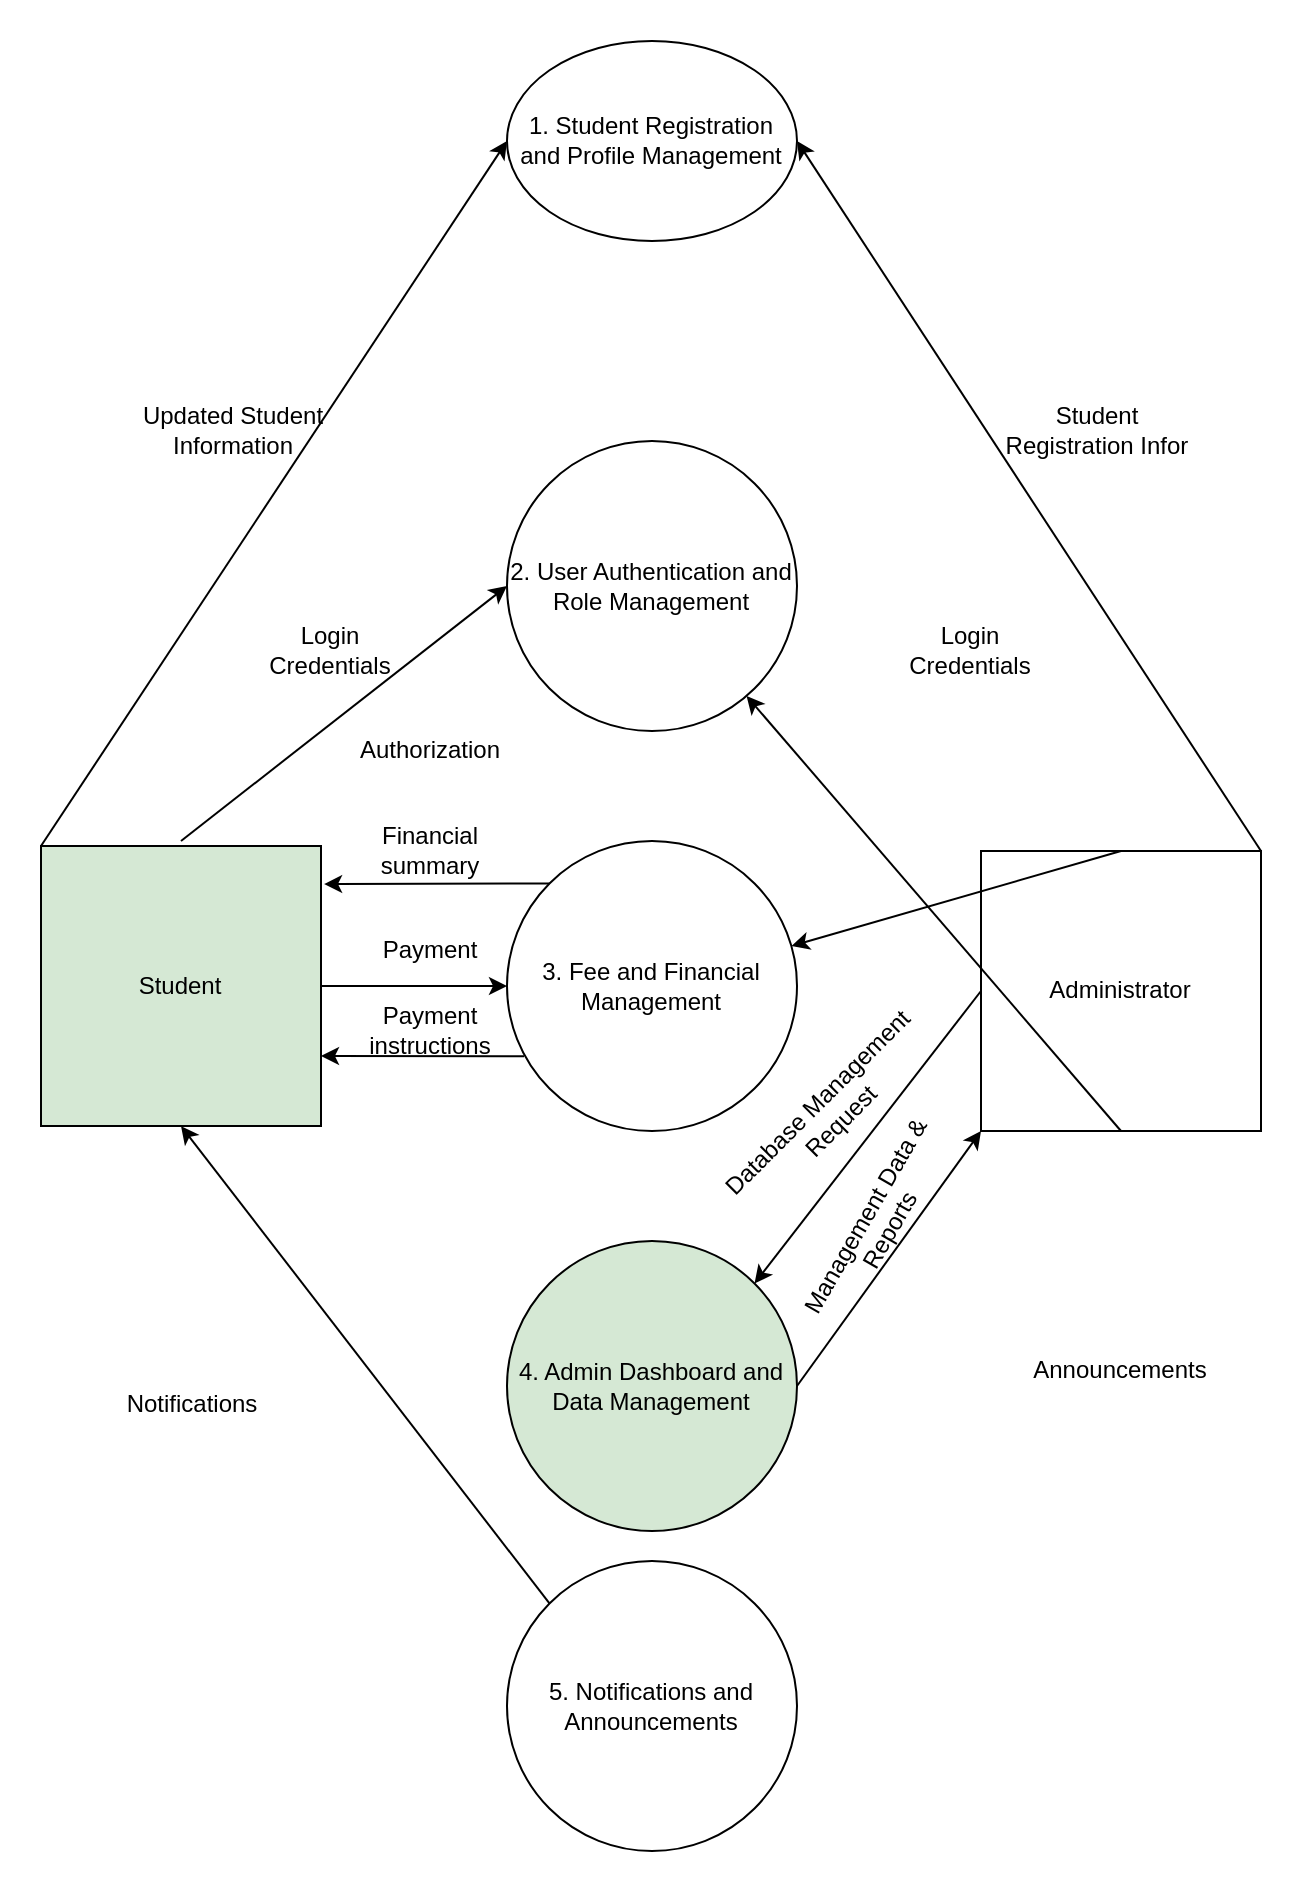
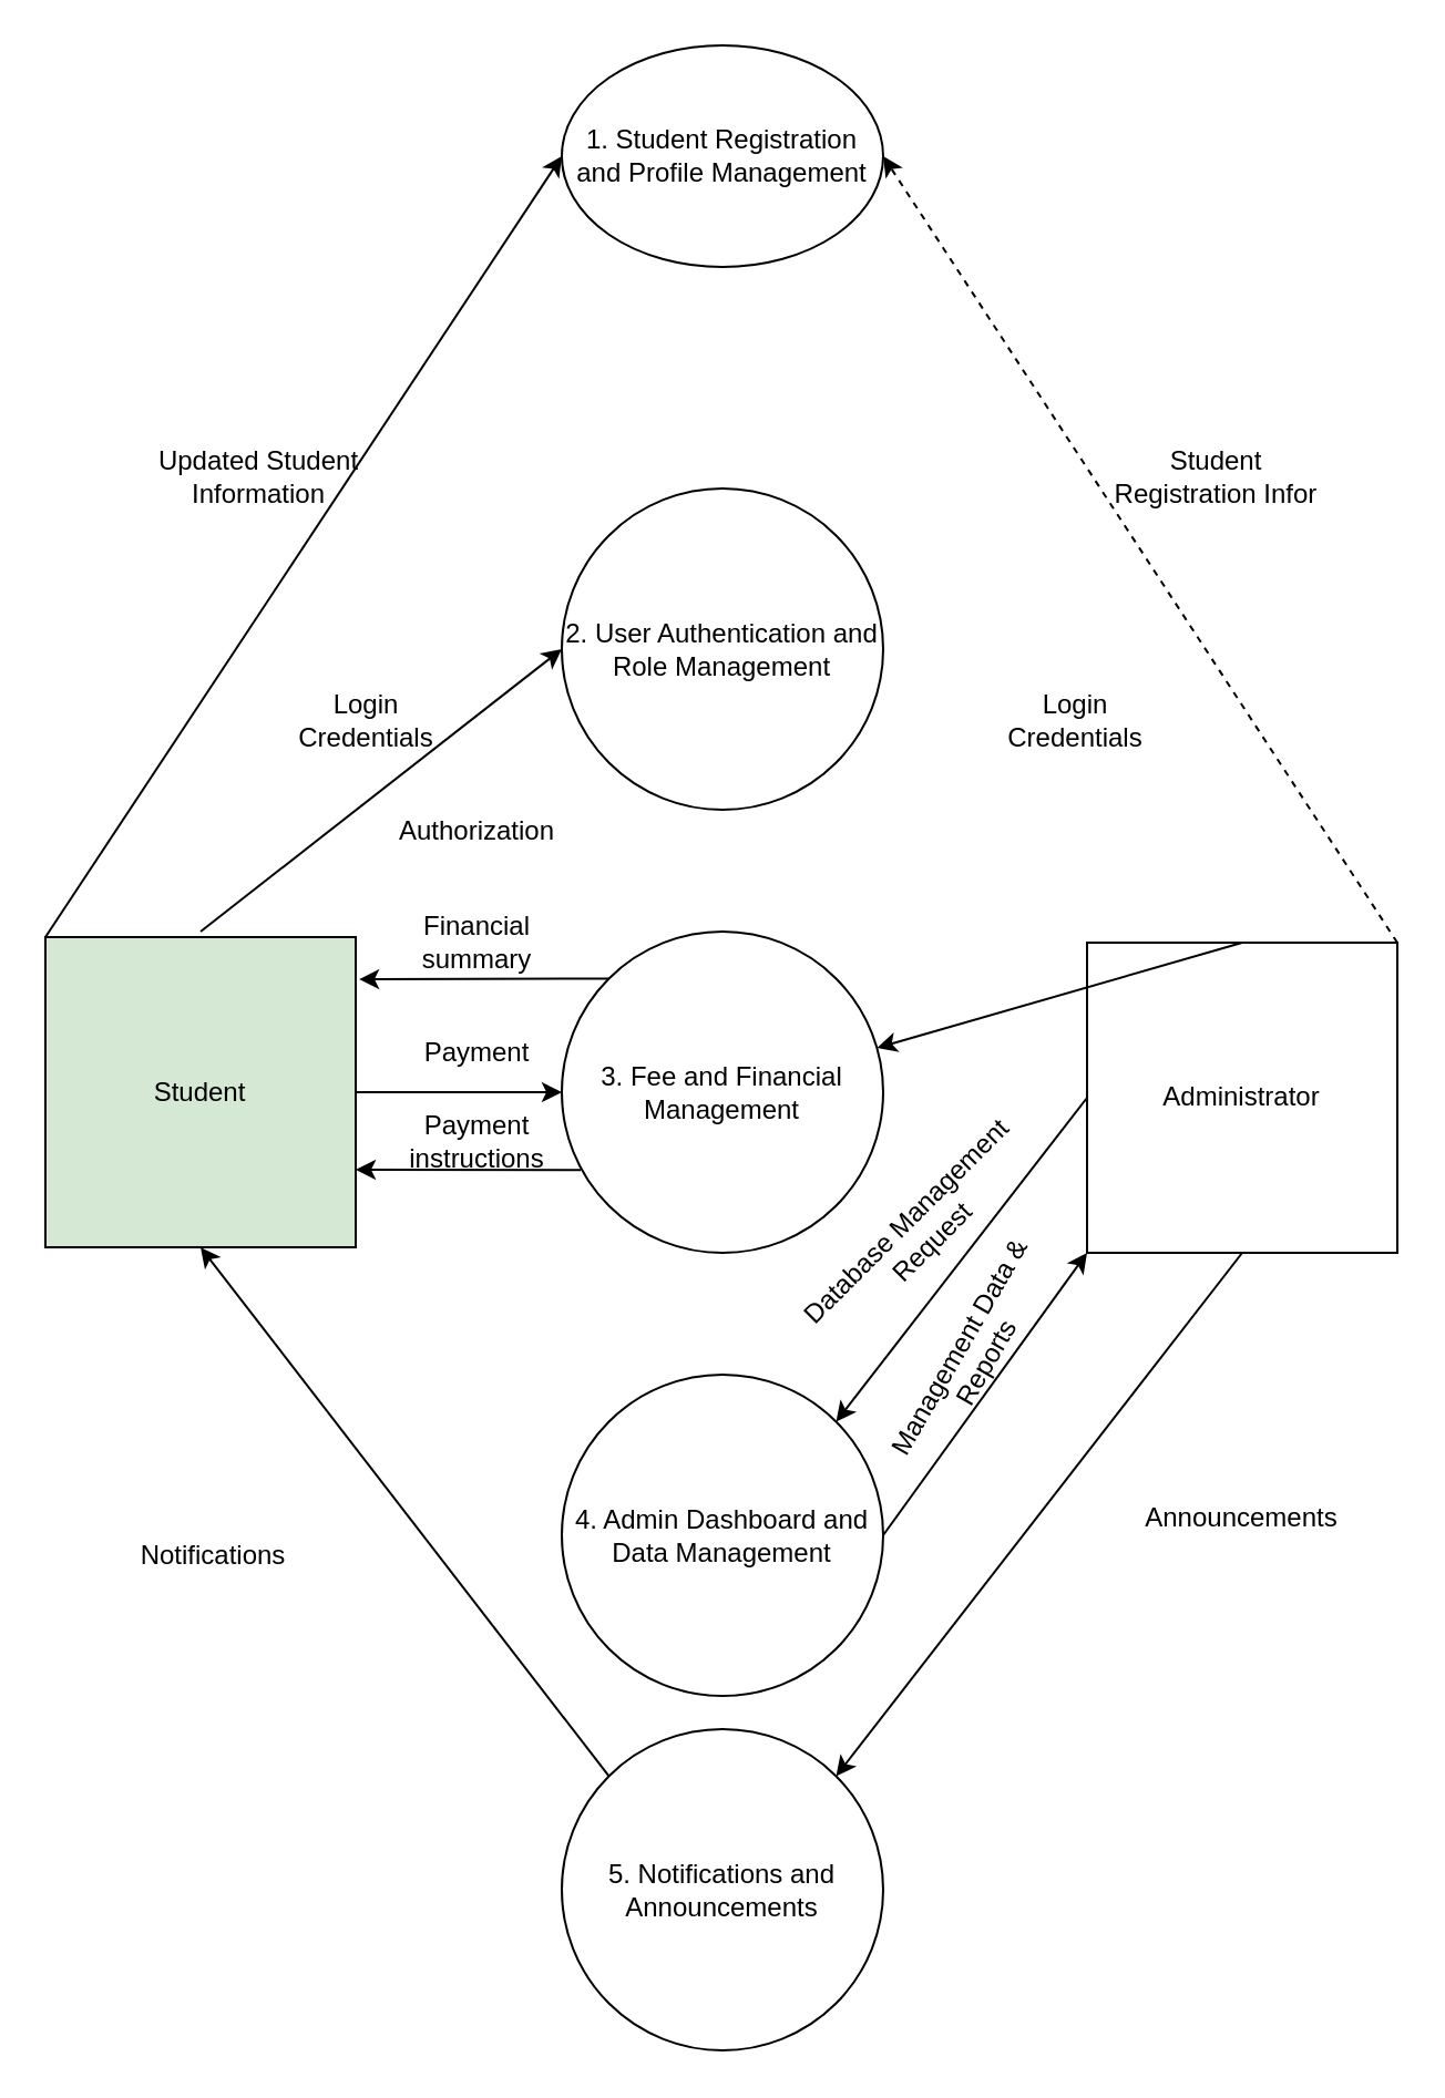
- <mxCell id="25" value="" style="endArrow=classic;html=1;rounded=0;entryX=1;entryY=0.5;entryDx=0;entryDy=0;exitX=1;exitY=0;exitDx=0;exitDy=0;" edge="1" parent="1" source="8" target="2"><mxGeometry width="50" height="50" relative="1" as="geometry"><mxPoint x="495" y="469.5" as="sourcePoint" /><mxPoint x="728" y="140" as="targetPoint" /></mxGeometry></mxCell>
+ <mxCell id="25" value="" style="endArrow=classic;html=1;rounded=0;entryX=1;entryY=0.5;entryDx=0;entryDy=0;exitX=1;exitY=0;exitDx=0;exitDy=0;dashed=1;" edge="1" parent="1" source="8" target="2"><mxGeometry width="50" height="50" relative="1" as="geometry"><mxPoint x="495" y="469.5" as="sourcePoint" /><mxPoint x="728" y="140" as="targetPoint" /></mxGeometry></mxCell>
- <mxCell id="17" value="" style="endArrow=classic;html=1;rounded=0;exitX=0.5;exitY=1;exitDx=0;exitDy=0;" edge="1" parent="1" source="8" target="3"><mxGeometry width="50" height="50" relative="1" as="geometry"><mxPoint x="588" y="590" as="sourcePoint" /><mxPoint x="370" y="878.5" as="targetPoint" /></mxGeometry></mxCell>
+ <mxCell id="17" value="" style="endArrow=classic;html=1;rounded=0;exitX=0.5;exitY=1;exitDx=0;exitDy=0;entryX=1;entryY=0;entryDx=0;entryDy=0;" edge="1" parent="1" source="8" target="6"><mxGeometry width="50" height="50" relative="1" as="geometry"><mxPoint x="588" y="590" as="sourcePoint" /><mxPoint x="370" y="878.5" as="targetPoint" /></mxGeometry></mxCell>
- <mxCell id="5" value="4. Admin Dashboard and Data Management" style="ellipse;whiteSpace=wrap;html=1;aspect=fixed;fillColor=#d5e8d4;" vertex="1" parent="1"><mxGeometry x="253" y="620" width="145" height="145" as="geometry" /></mxCell>
+ <mxCell id="5" value="4. Admin Dashboard and Data Management" style="ellipse;whiteSpace=wrap;html=1;aspect=fixed;" vertex="1" parent="1"><mxGeometry x="253" y="620" width="145" height="145" as="geometry" /></mxCell>
